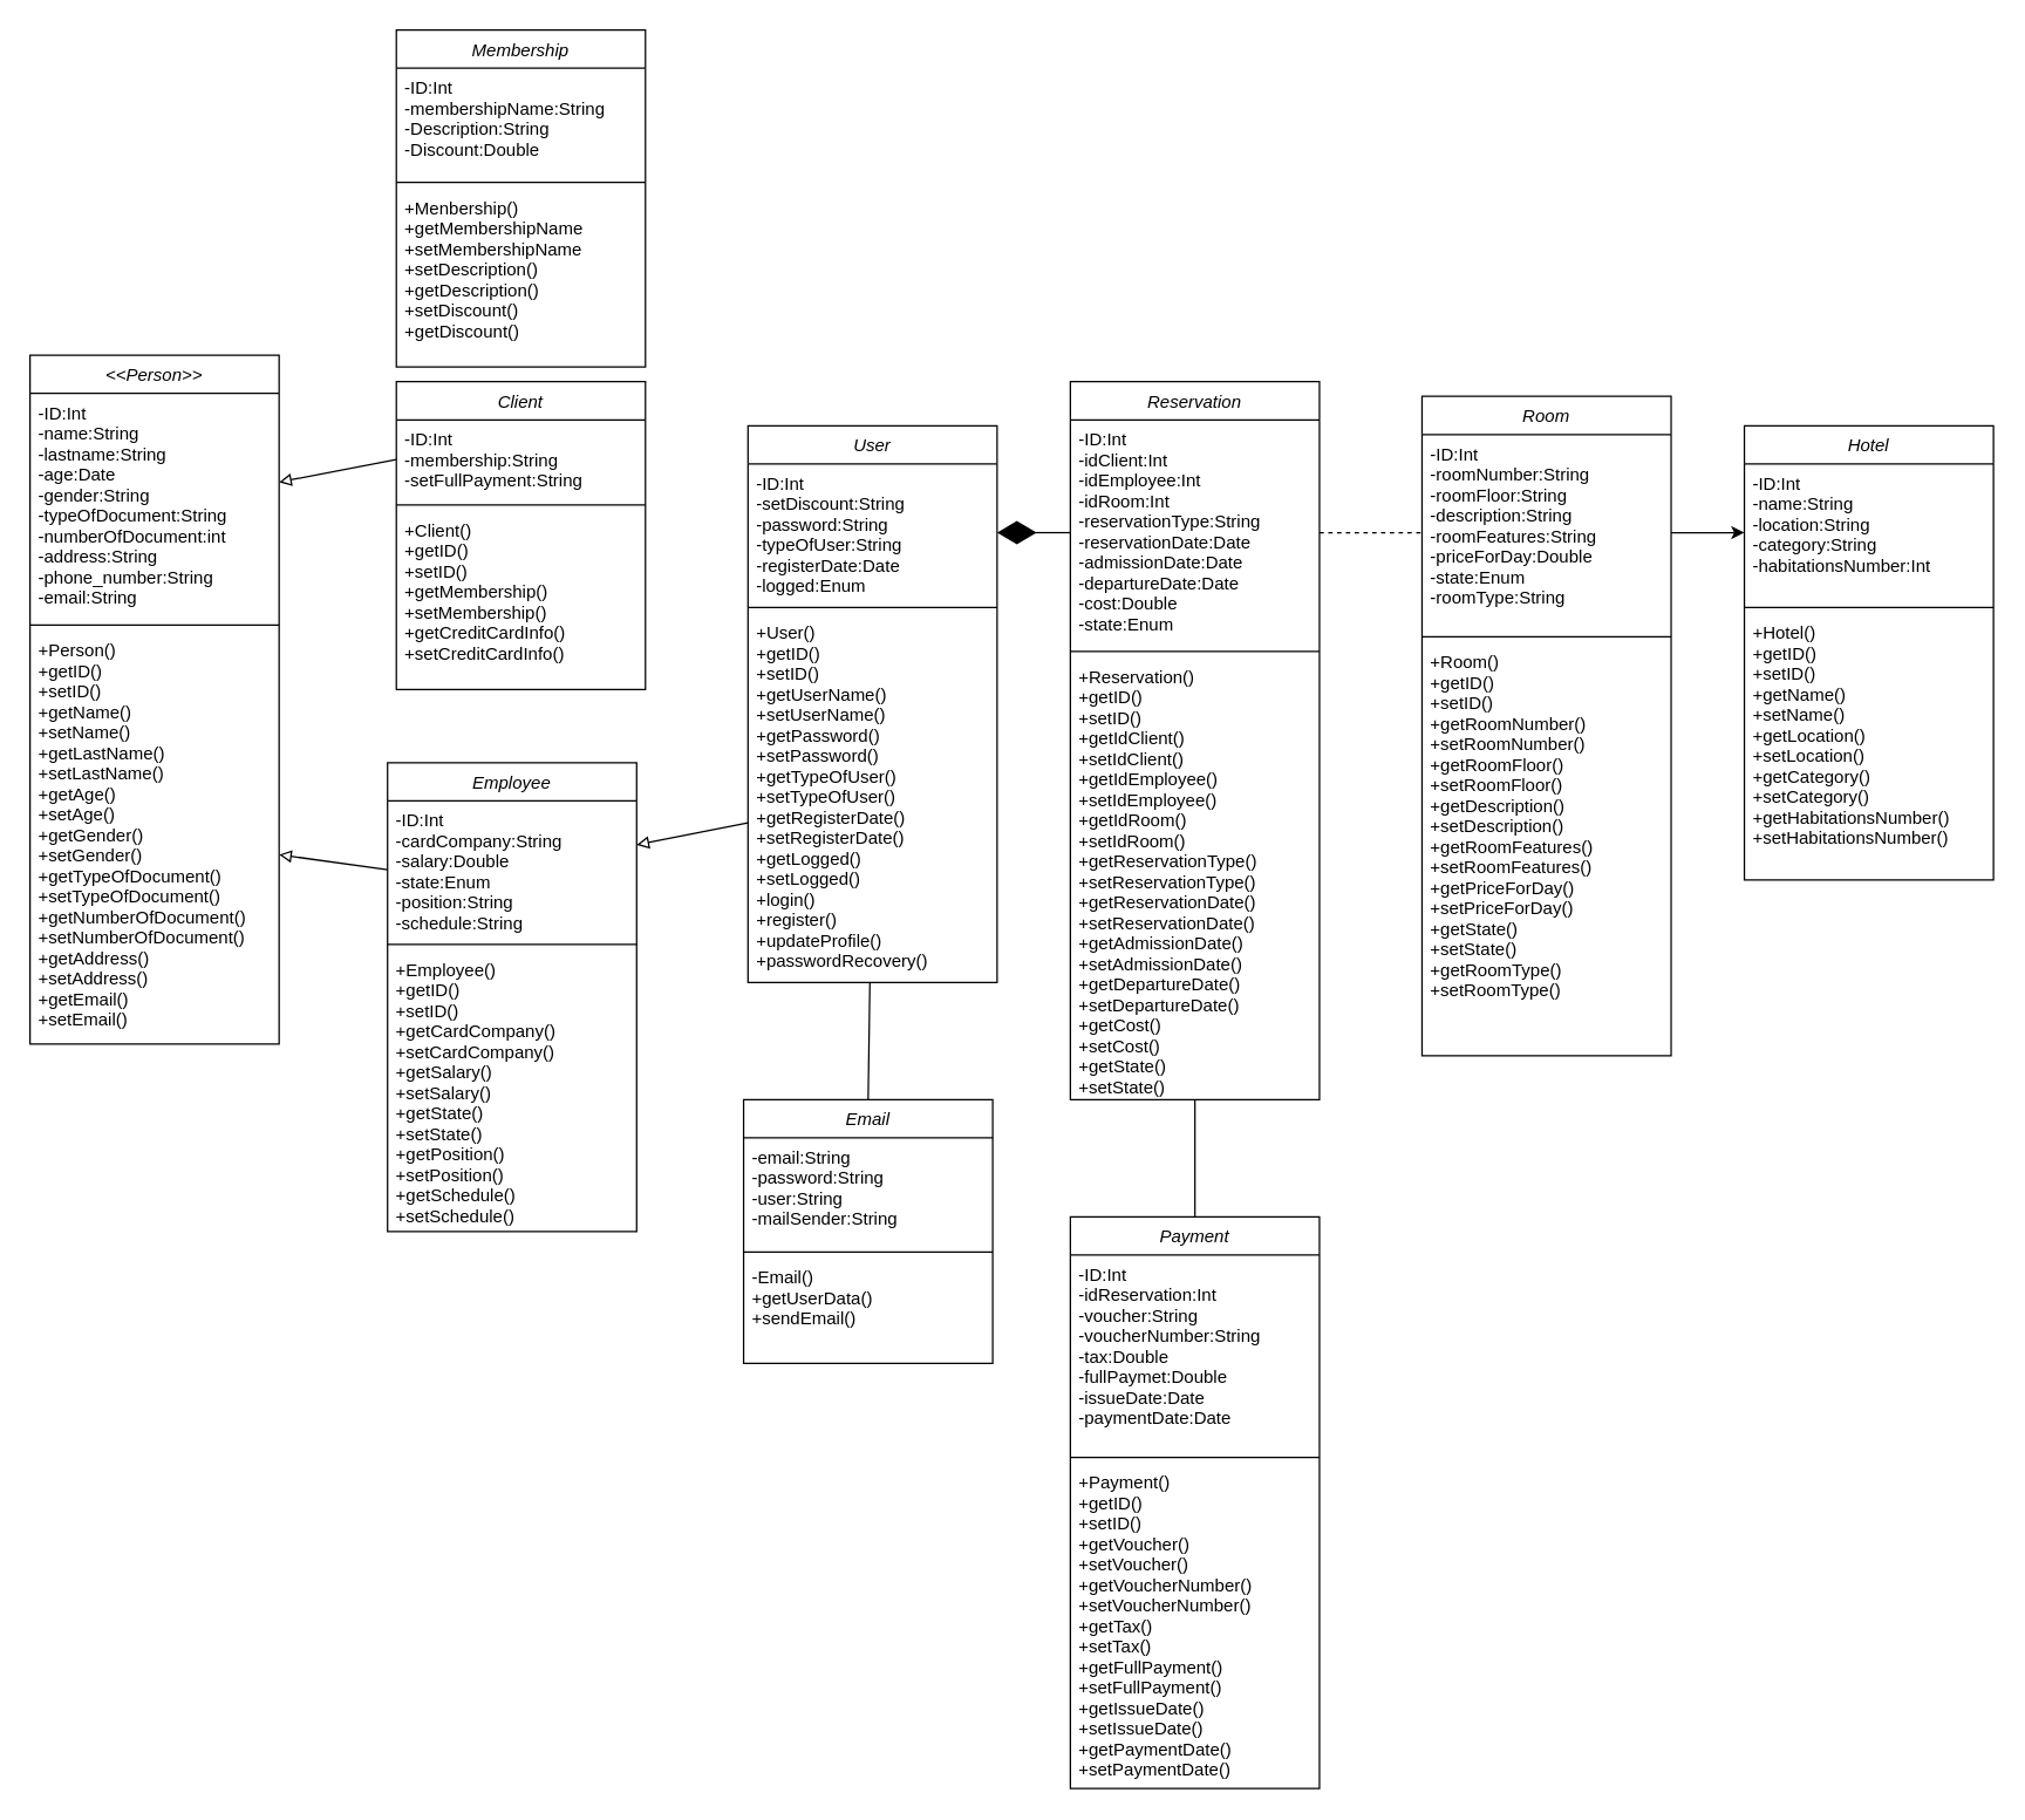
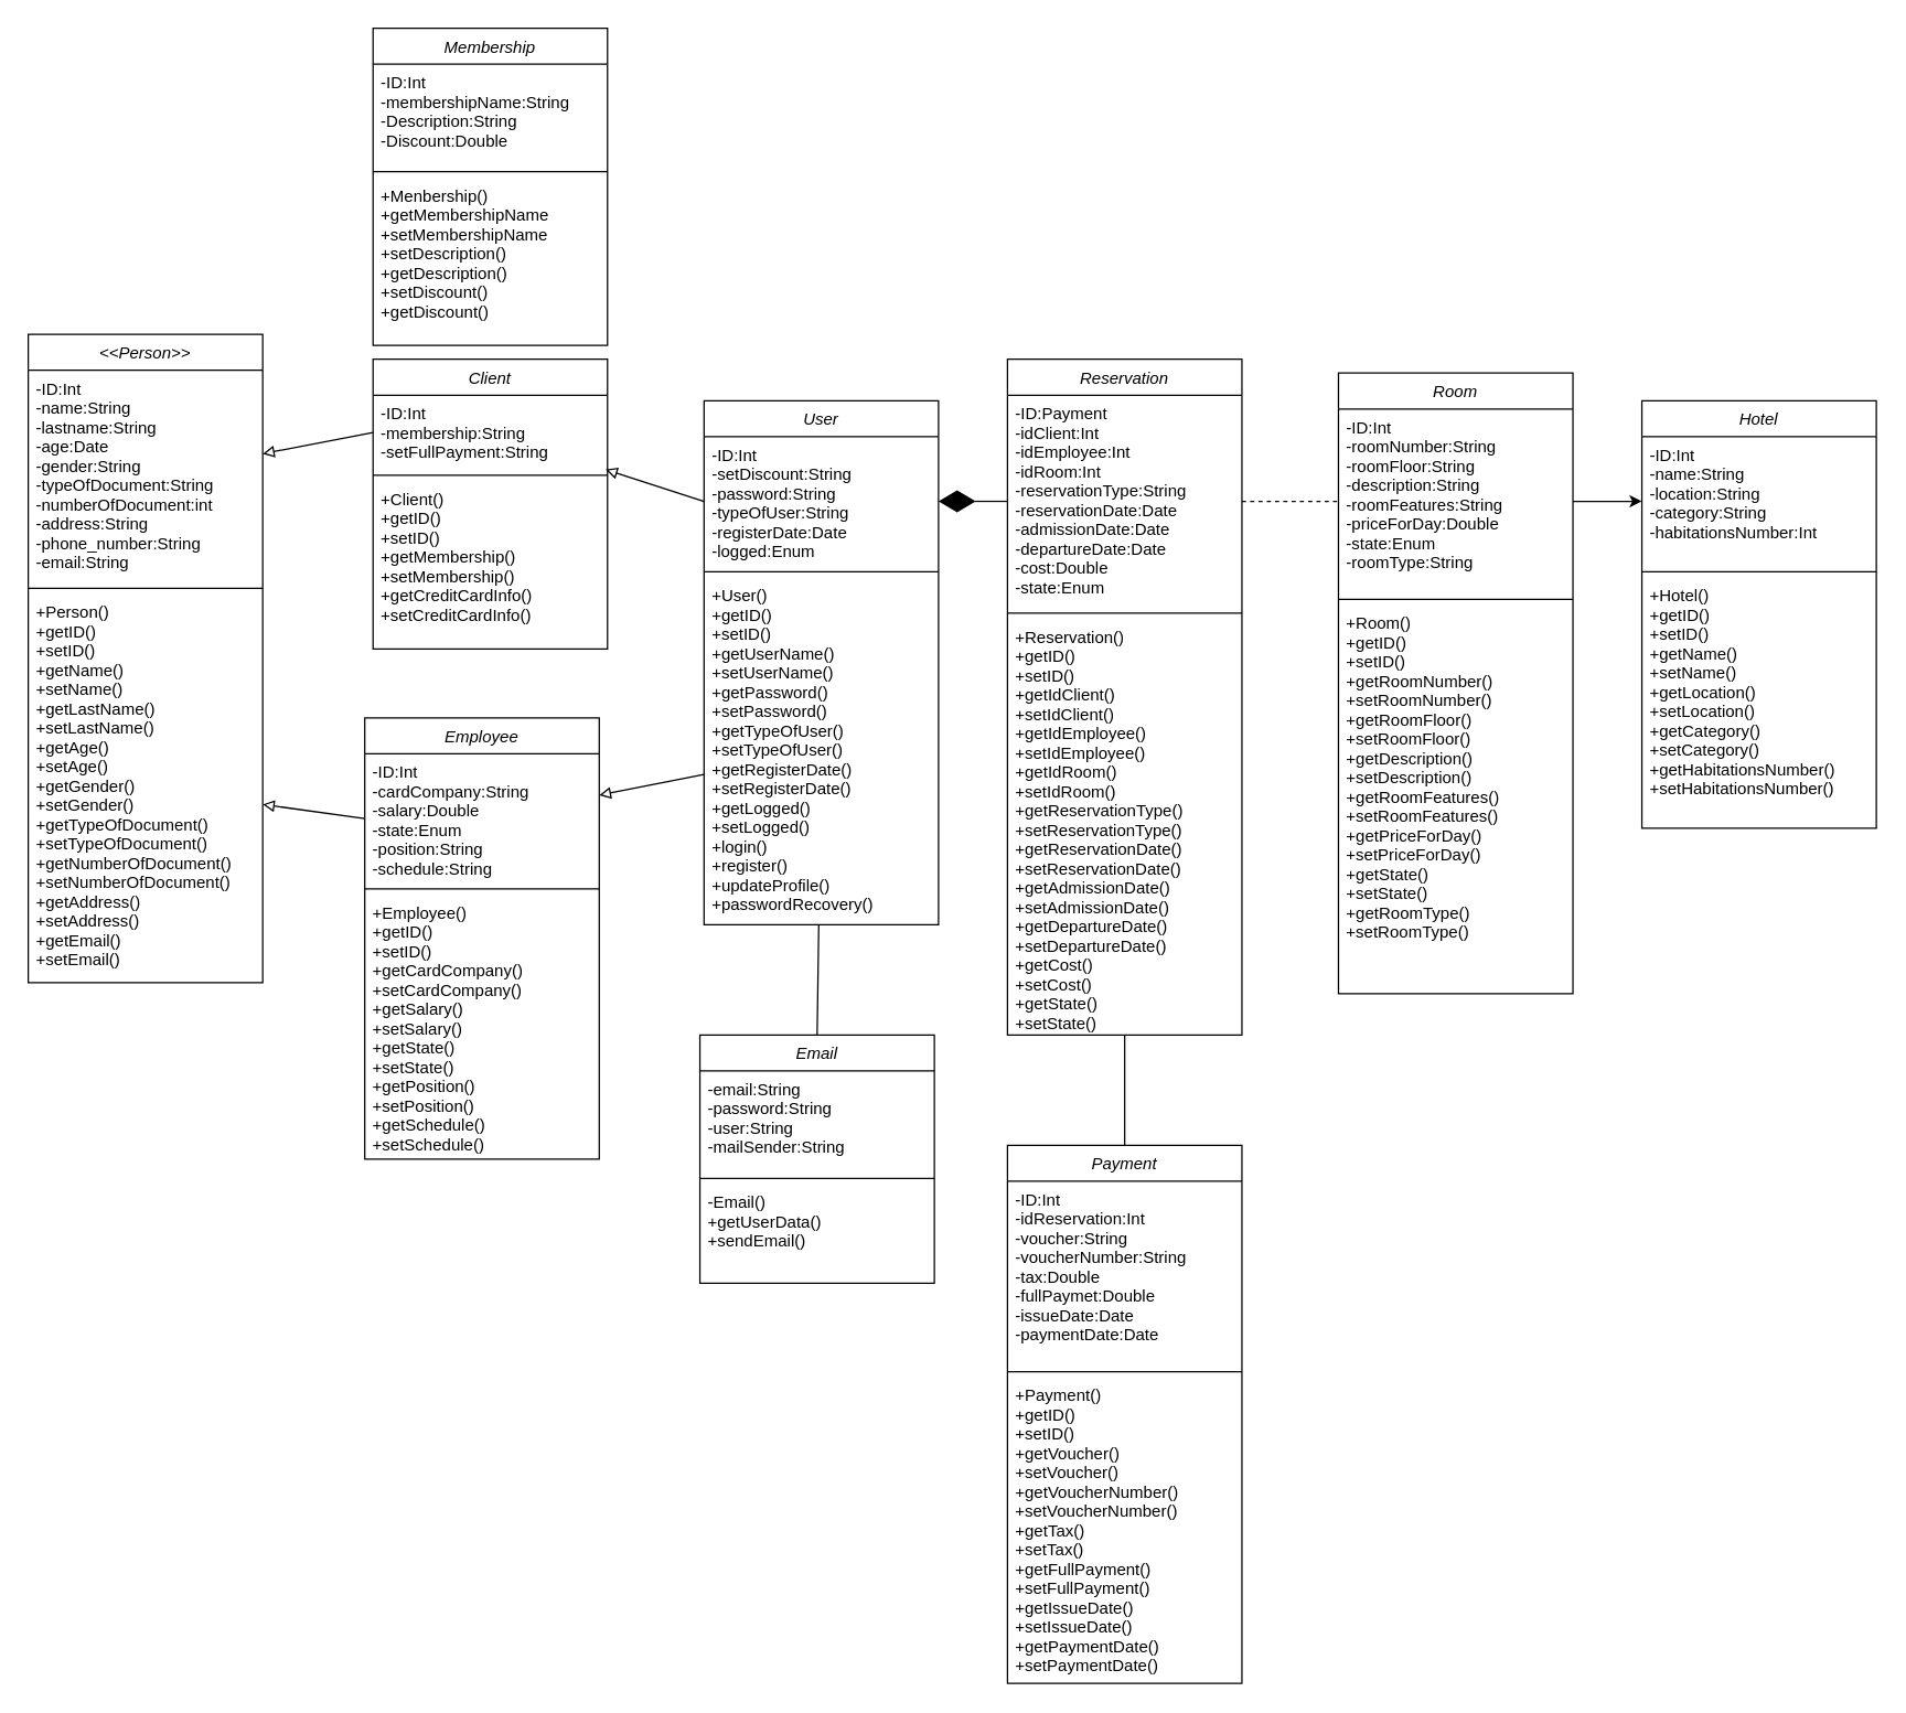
- <mxCell id="23" value="-ID:Int&#10;-idClient:Int&#10;-idEmployee:Int&#10;-idRoom:Int&#10;-reservationType:String&#10;-reservationDate:Date&#10;-admissionDate:Date&#10;-departureDate:Date&#10;-cost:Double&#10;-state:Enum" style="text;align=left;verticalAlign=top;spacingLeft=4;spacingRight=4;overflow=hidden;rotatable=0;points=[[0,0.5],[1,0.5]];portConstraint=eastwest;" parent="22" vertex="1"><mxGeometry y="26" width="170" height="154" as="geometry" /></mxCell>
+ <mxCell id="23" value="-ID:Payment&#10;-idClient:Int&#10;-idEmployee:Int&#10;-idRoom:Int&#10;-reservationType:String&#10;-reservationDate:Date&#10;-admissionDate:Date&#10;-departureDate:Date&#10;-cost:Double&#10;-state:Enum" style="text;align=left;verticalAlign=top;spacingLeft=4;spacingRight=4;overflow=hidden;rotatable=0;points=[[0,0.5],[1,0.5]];portConstraint=eastwest;" parent="22" vertex="1"><mxGeometry y="26" width="170" height="154" as="geometry" /></mxCell>
+ <mxCell id="15" value="" style="endArrow=block;html=1;rounded=0;endFill=0;exitX=0;exitY=0.5;exitDx=0;exitDy=0;" parent="1" source="12" target="7" edge="1"><mxGeometry width="50" height="50" relative="1" as="geometry"><mxPoint x="560" y="353" as="sourcePoint" /><mxPoint x="460" y="354.081" as="targetPoint" /></mxGeometry></mxCell>
